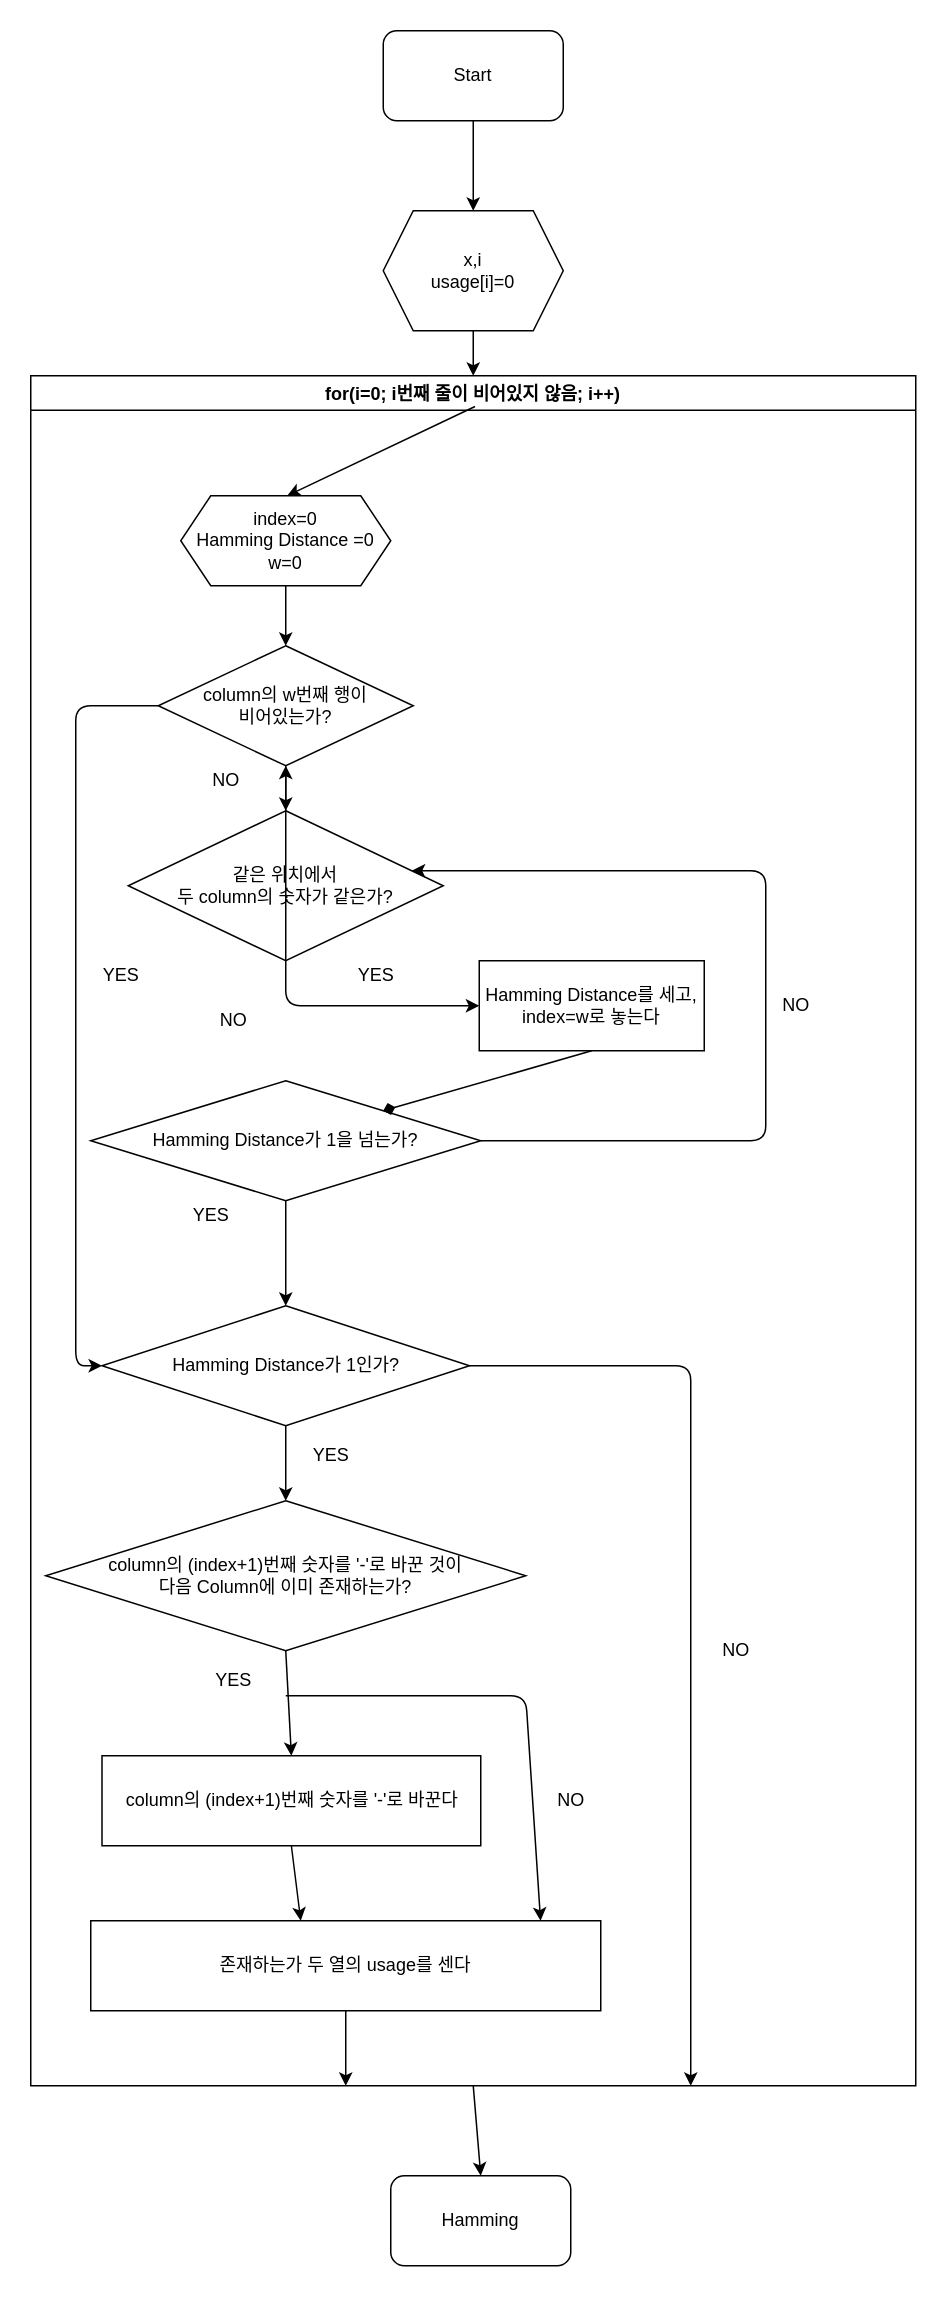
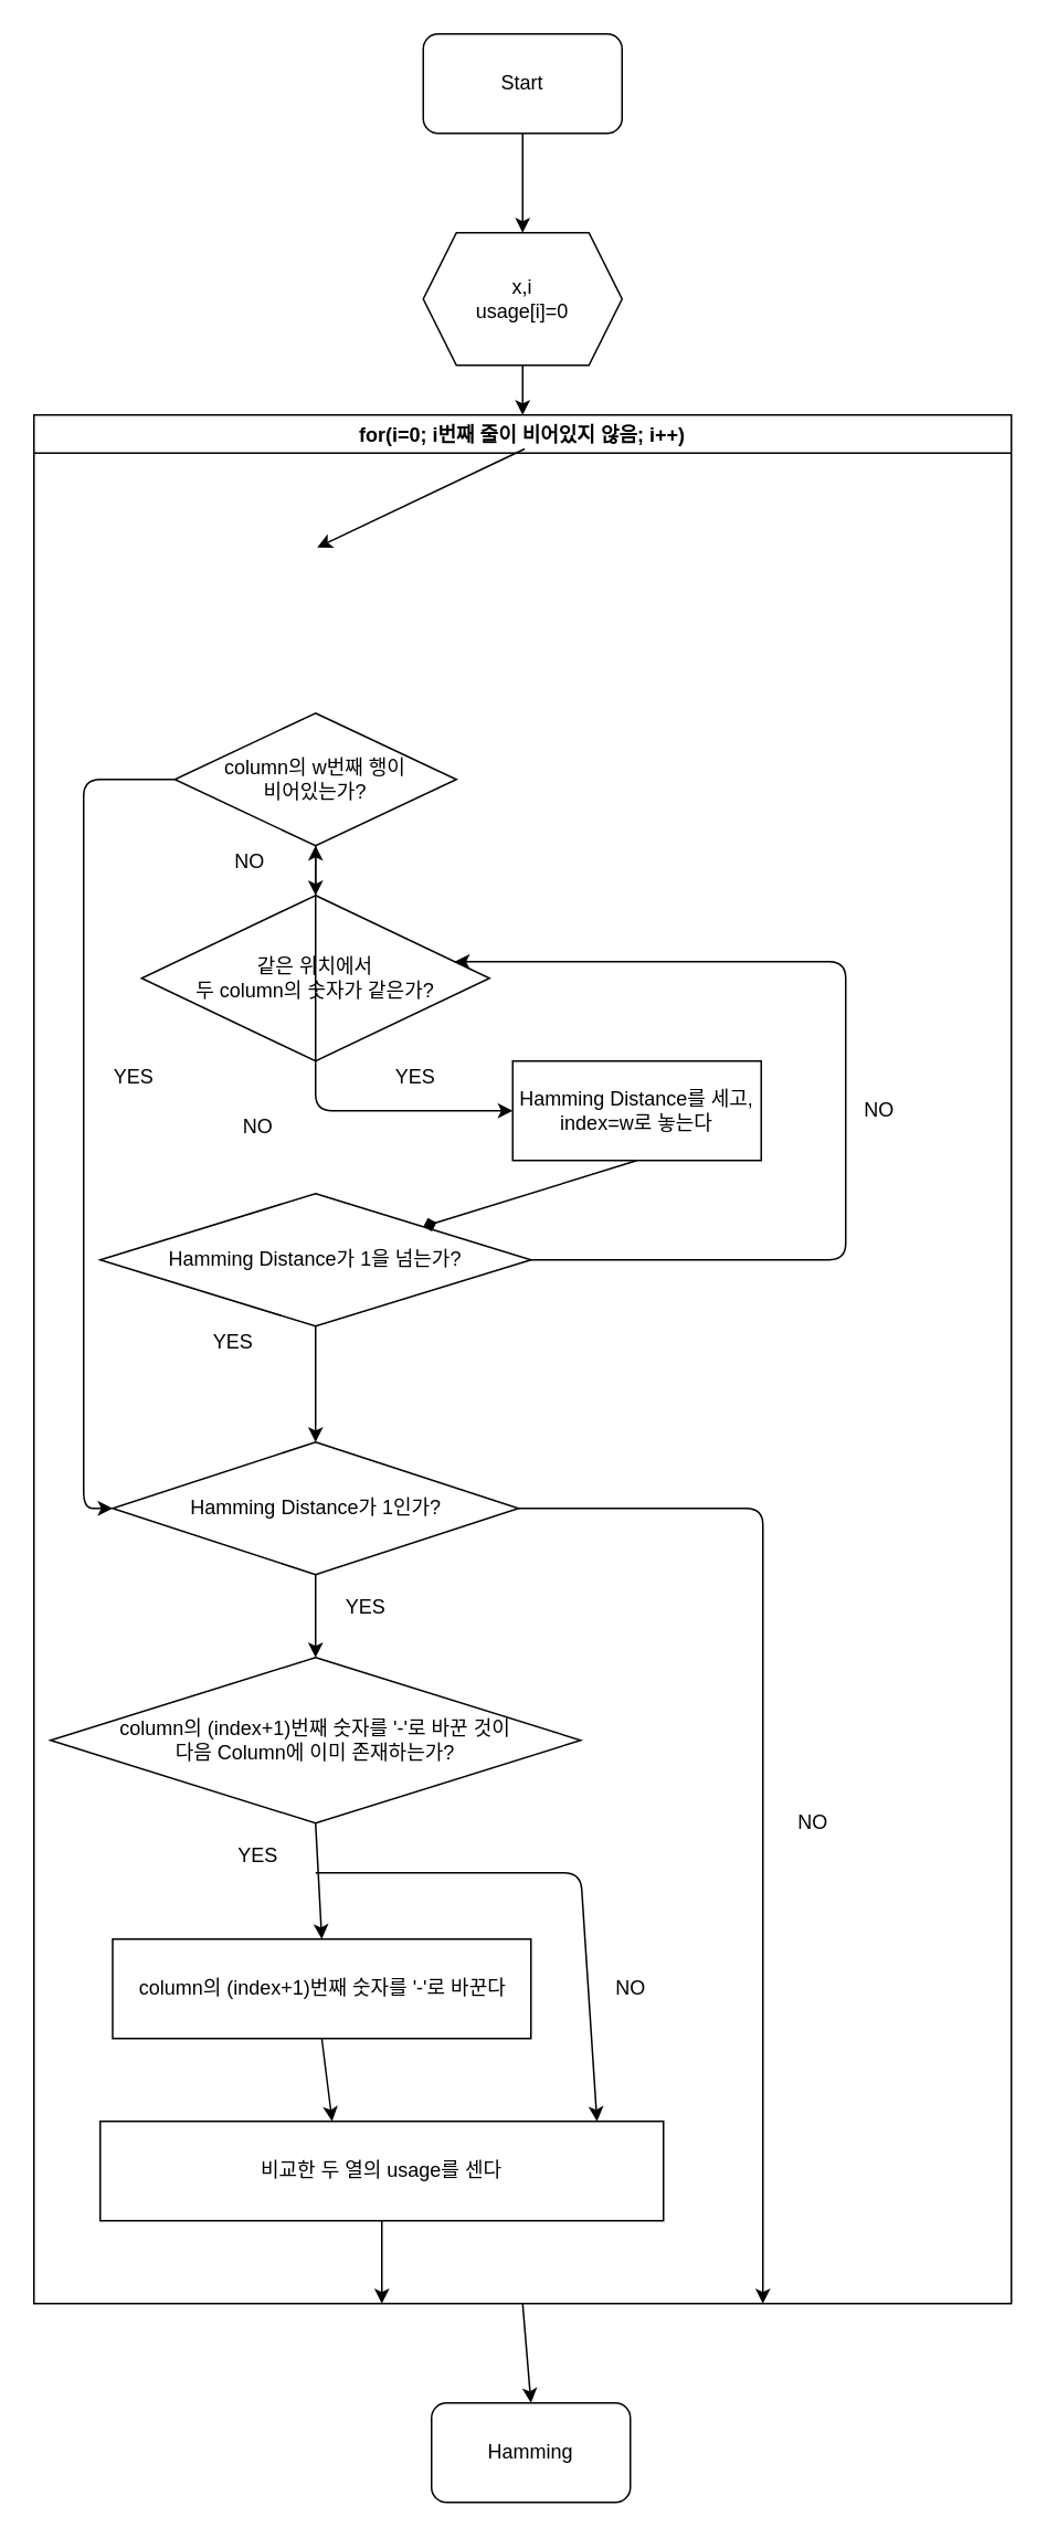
- <mxCell id="8" value="index=0&lt;br&gt;Hamming Distance =0&lt;br&gt;w=0" style="shape=hexagon;perimeter=hexagonPerimeter2;whiteSpace=wrap;html=1;fixedSize=1;" parent="6" vertex="1"><mxGeometry x="100" y="80" width="140" height="60" as="geometry" /></mxCell>
- <mxCell id="20" value="" style="endArrow=classic;html=1;exitX=0.5;exitY=1;exitDx=0;exitDy=0;entryX=0.5;entryY=0;entryDx=0;entryDy=0;" parent="6" source="8" target="14" edge="1"><mxGeometry width="50" height="50" relative="1" as="geometry"><mxPoint x="350" y="330" as="sourcePoint" /><mxPoint x="190" y="190" as="targetPoint" /></mxGeometry></mxCell>
- <mxCell id="13" value="Hamming Distance를 세고, index=w로 놓는다" style="rounded=0;whiteSpace=wrap;html=1;" parent="6" vertex="1"><mxGeometry x="299" y="390" width="150" height="60" as="geometry" /></mxCell>
+ <mxCell id="13" value="Hamming Distance를 세고, index=w로 놓는다" style="rounded=0;whiteSpace=wrap;html=1;" parent="6" vertex="1"><mxGeometry x="289" y="390" width="150" height="60" as="geometry" /></mxCell>
- <mxCell id="30" value="존재하는가 두 열의 usage를 센다" style="rounded=0;whiteSpace=wrap;html=1;" parent="6" vertex="1"><mxGeometry x="40" y="1030" width="340" height="60" as="geometry" /></mxCell>
+ <mxCell id="30" value="비교한 두 열의 usage를 센다" style="rounded=0;whiteSpace=wrap;html=1;" parent="6" vertex="1"><mxGeometry x="40" y="1030" width="340" height="60" as="geometry" /></mxCell>
